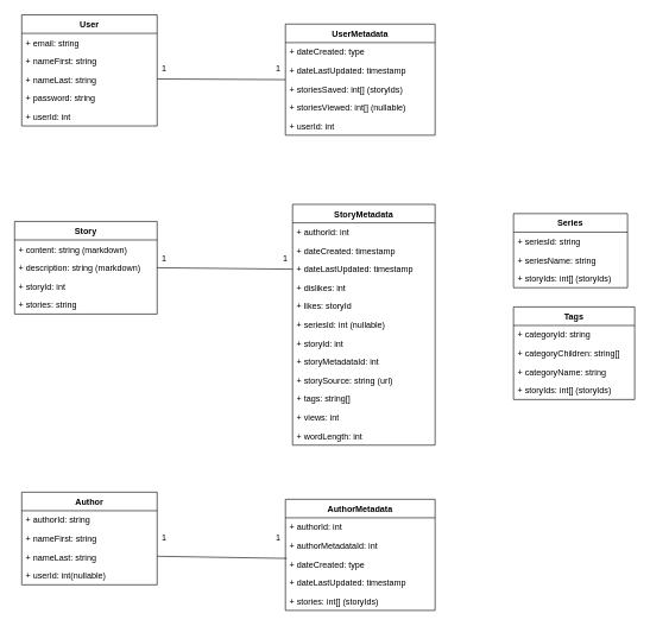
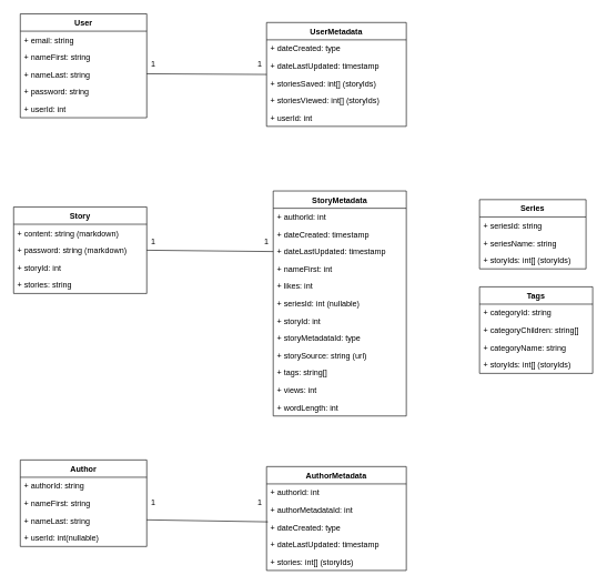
- <mxCell id="13" value="+ storiesViewed: int[] (nullable)" style="text;strokeColor=none;fillColor=none;align=left;verticalAlign=top;spacingLeft=4;spacingRight=4;overflow=hidden;rotatable=0;points=[[0,0.5],[1,0.5]];portConstraint=eastwest;" vertex="1" parent="9"><mxGeometry y="104" width="210" height="26" as="geometry" /></mxCell>
+ <mxCell id="13" value="+ storiesViewed: int[] (storyIds)" style="text;strokeColor=none;fillColor=none;align=left;verticalAlign=top;spacingLeft=4;spacingRight=4;overflow=hidden;rotatable=0;points=[[0,0.5],[1,0.5]];portConstraint=eastwest;" vertex="1" parent="9"><mxGeometry y="104" width="210" height="26" as="geometry" /></mxCell>
- <mxCell id="17" value="+ description: string (markdown)" style="text;strokeColor=none;fillColor=none;align=left;verticalAlign=top;spacingLeft=4;spacingRight=4;overflow=hidden;rotatable=0;points=[[0,0.5],[1,0.5]];portConstraint=eastwest;" vertex="1" parent="15"><mxGeometry y="52" width="200" height="26" as="geometry" /></mxCell>
+ <mxCell id="17" value="+ password: string (markdown)" style="text;strokeColor=none;fillColor=none;align=left;verticalAlign=top;spacingLeft=4;spacingRight=4;overflow=hidden;rotatable=0;points=[[0,0.5],[1,0.5]];portConstraint=eastwest;" vertex="1" parent="15"><mxGeometry y="52" width="200" height="26" as="geometry" /></mxCell>
- <mxCell id="24" value="+ dislikes: int" style="text;strokeColor=none;fillColor=none;align=left;verticalAlign=top;spacingLeft=4;spacingRight=4;overflow=hidden;rotatable=0;points=[[0,0.5],[1,0.5]];portConstraint=eastwest;" vertex="1" parent="20"><mxGeometry y="104" width="200" height="26" as="geometry" /></mxCell>
+ <mxCell id="24" value="+ nameFirst: int" style="text;strokeColor=none;fillColor=none;align=left;verticalAlign=top;spacingLeft=4;spacingRight=4;overflow=hidden;rotatable=0;points=[[0,0.5],[1,0.5]];portConstraint=eastwest;" vertex="1" parent="20"><mxGeometry y="104" width="200" height="26" as="geometry" /></mxCell>
- <mxCell id="25" value="+ likes: storyId" style="text;strokeColor=none;fillColor=none;align=left;verticalAlign=top;spacingLeft=4;spacingRight=4;overflow=hidden;rotatable=0;points=[[0,0.5],[1,0.5]];portConstraint=eastwest;" vertex="1" parent="20"><mxGeometry y="130" width="200" height="26" as="geometry" /></mxCell>
+ <mxCell id="25" value="+ likes: int" style="text;strokeColor=none;fillColor=none;align=left;verticalAlign=top;spacingLeft=4;spacingRight=4;overflow=hidden;rotatable=0;points=[[0,0.5],[1,0.5]];portConstraint=eastwest;" vertex="1" parent="20"><mxGeometry y="130" width="200" height="26" as="geometry" /></mxCell>
- <mxCell id="28" value="+ storyMetadataId: int" style="text;strokeColor=none;fillColor=none;align=left;verticalAlign=top;spacingLeft=4;spacingRight=4;overflow=hidden;rotatable=0;points=[[0,0.5],[1,0.5]];portConstraint=eastwest;" vertex="1" parent="20"><mxGeometry y="208" width="200" height="26" as="geometry" /></mxCell>
+ <mxCell id="28" value="+ storyMetadataId: type" style="text;strokeColor=none;fillColor=none;align=left;verticalAlign=top;spacingLeft=4;spacingRight=4;overflow=hidden;rotatable=0;points=[[0,0.5],[1,0.5]];portConstraint=eastwest;" vertex="1" parent="20"><mxGeometry y="208" width="200" height="26" as="geometry" /></mxCell>
